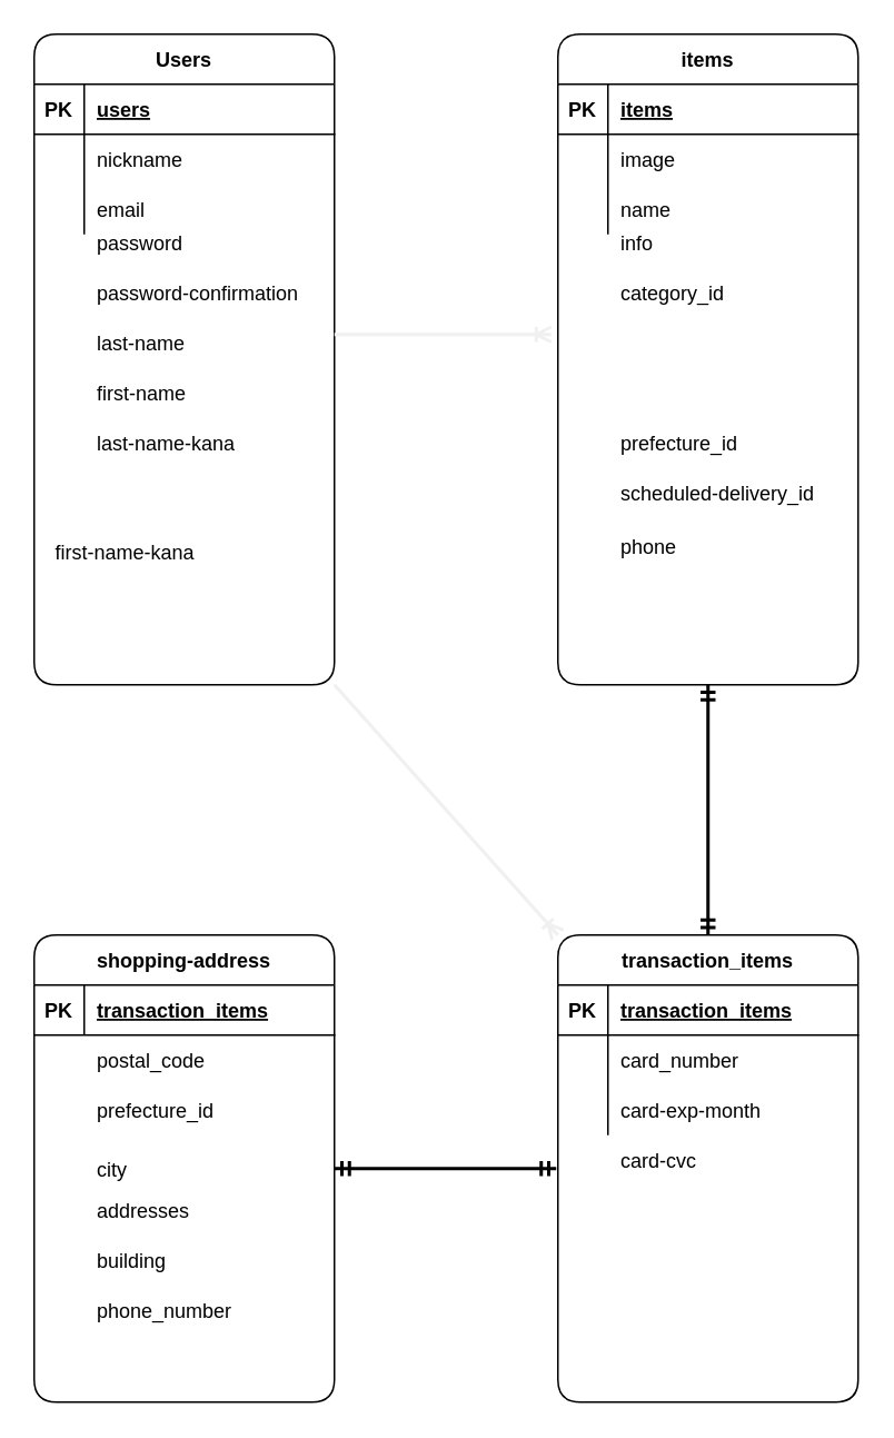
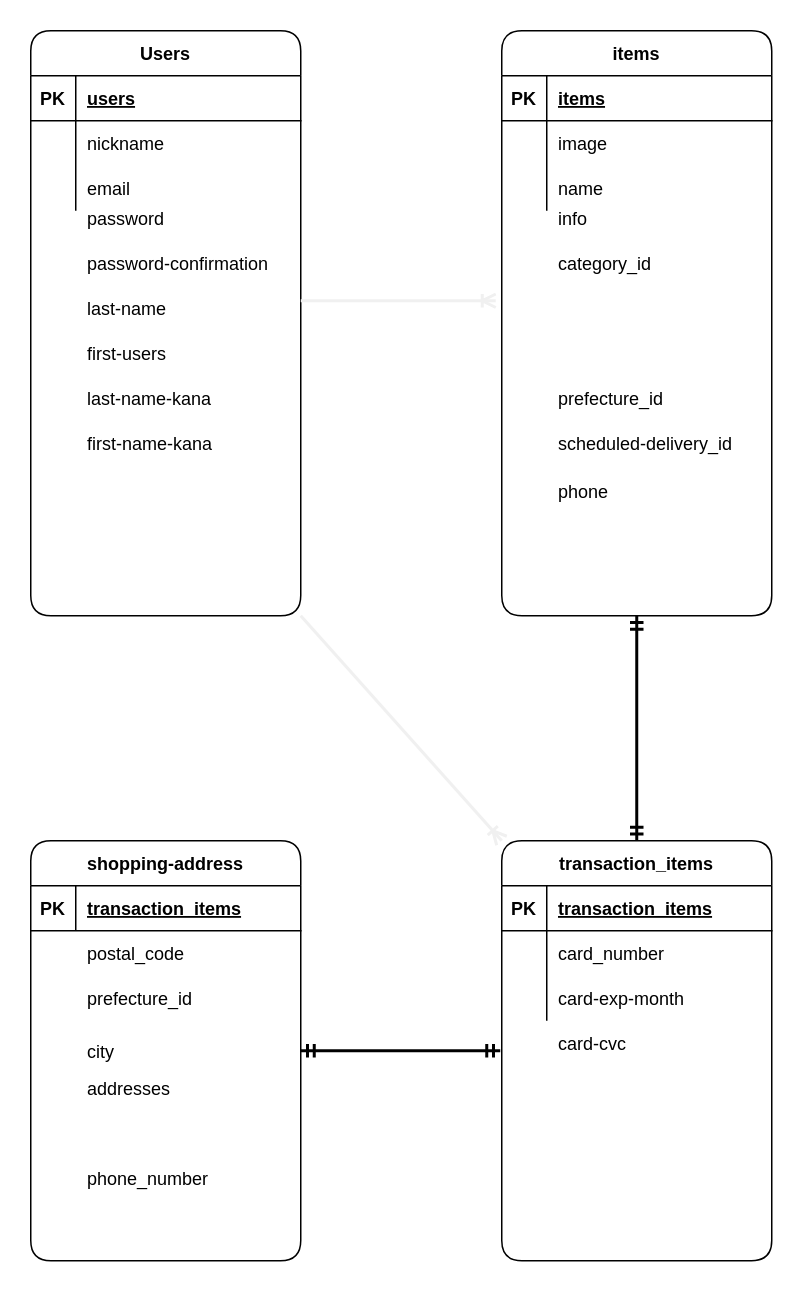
- <mxCell id="15" value="first-name" style="shape=partialRectangle;connectable=0;fillColor=none;top=0;left=0;bottom=0;right=0;align=left;spacingLeft=6;overflow=hidden;rounded=1;" parent="1" vertex="1"><mxGeometry x="50" y="220" width="150" height="30" as="geometry" /></mxCell>
+ <mxCell id="15" value="first-users" style="shape=partialRectangle;connectable=0;fillColor=none;top=0;left=0;bottom=0;right=0;align=left;spacingLeft=6;overflow=hidden;rounded=1;" parent="1" vertex="1"><mxGeometry x="50" y="220" width="150" height="30" as="geometry" /></mxCell>
- <mxCell id="17" value="first-name-kana" style="shape=partialRectangle;connectable=0;fillColor=none;top=0;left=0;bottom=0;right=0;align=left;spacingLeft=6;overflow=hidden;rounded=1;" parent="1" vertex="1"><mxGeometry x="25" y="315" width="150" height="30" as="geometry" /></mxCell>
+ <mxCell id="17" value="first-name-kana" style="shape=partialRectangle;connectable=0;fillColor=none;top=0;left=0;bottom=0;right=0;align=left;spacingLeft=6;overflow=hidden;rounded=1;" parent="1" vertex="1"><mxGeometry x="50" y="280" width="150" height="30" as="geometry" /></mxCell>
- <mxCell id="53" value="building" style="shape=partialRectangle;connectable=0;fillColor=none;top=0;left=0;bottom=0;right=0;align=left;spacingLeft=6;overflow=hidden;rounded=1;" parent="1" vertex="1"><mxGeometry x="50" y="740" width="150" height="30" as="geometry" /></mxCell>
